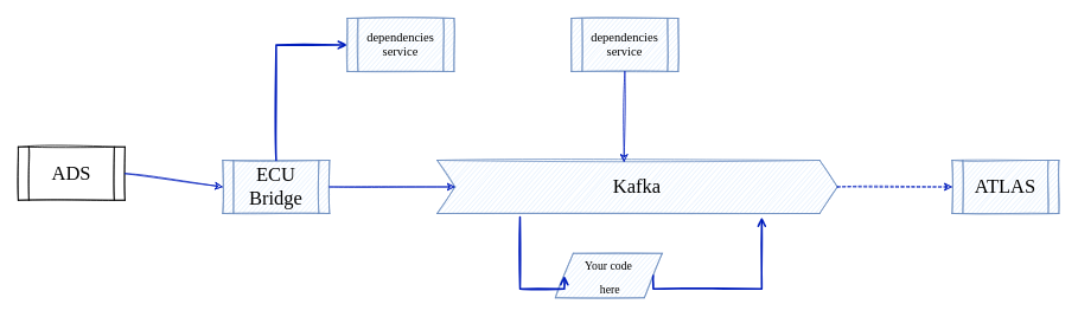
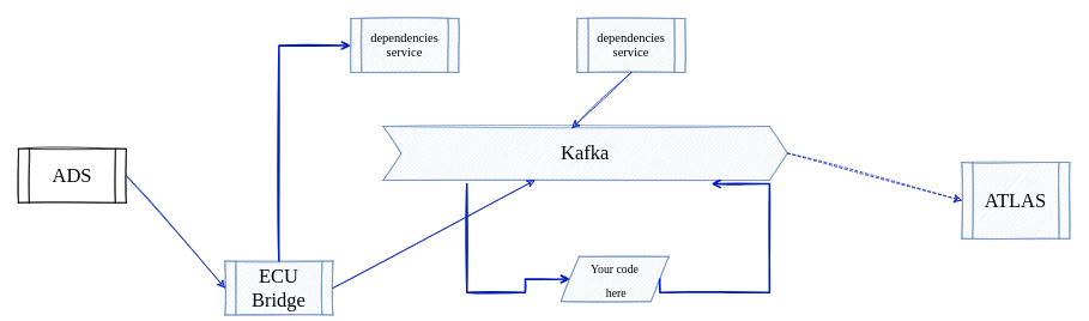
- <mxCell id="3" value="&lt;font face=&quot;pangolin, cursive&quot;&gt;ECU Bridge&lt;/font&gt;" style="shape=process;whiteSpace=wrap;html=1;backgroundOutline=1;sketch=1;fontSize=22;fillColor=#dae8fc;strokeColor=#6c8ebf;" vertex="1" parent="1"><mxGeometry x="250" y="180" width="120" height="60" as="geometry" /></mxCell>
+ <mxCell id="3" value="&lt;font face=&quot;pangolin, cursive&quot;&gt;ECU Bridge&lt;/font&gt;" style="shape=process;whiteSpace=wrap;html=1;backgroundOutline=1;sketch=1;fontSize=22;fillColor=#dae8fc;strokeColor=#6c8ebf;" vertex="1" parent="1"><mxGeometry x="250" y="290" width="120" height="60" as="geometry" /></mxCell>
- <mxCell id="4" value="&lt;font face=&quot;pangolin, cursive&quot;&gt;Kafka&lt;/font&gt;" style="shape=step;perimeter=stepPerimeter;whiteSpace=wrap;html=1;fixedSize=1;sketch=1;fontSize=22;fillColor=#dae8fc;strokeColor=#6c8ebf;" vertex="1" parent="1"><mxGeometry x="491" y="180" width="450" height="60" as="geometry" /></mxCell>
+ <mxCell id="4" value="&lt;font face=&quot;pangolin, cursive&quot;&gt;Kafka&lt;/font&gt;" style="shape=step;perimeter=stepPerimeter;whiteSpace=wrap;html=1;fixedSize=1;sketch=1;fontSize=22;fillColor=#dae8fc;strokeColor=#6c8ebf;" vertex="1" parent="1"><mxGeometry x="426" y="140" width="450" height="60" as="geometry" /></mxCell>
- <mxCell id="6" value="&lt;font style=&quot;font-size: 22px&quot; face=&quot;pangolin, cursive&quot;&gt;ATLAS&lt;/font&gt;" style="shape=process;whiteSpace=wrap;html=1;backgroundOutline=1;sketch=1;fontSize=13;fillColor=#dae8fc;strokeColor=#6c8ebf;" vertex="1" parent="1"><mxGeometry x="1070" y="180" width="120" height="60" as="geometry" /></mxCell>
+ <mxCell id="6" value="&lt;font style=&quot;font-size: 22px&quot; face=&quot;pangolin, cursive&quot;&gt;ATLAS&lt;/font&gt;" style="shape=process;whiteSpace=wrap;html=1;backgroundOutline=1;sketch=1;fontSize=13;fillColor=#dae8fc;strokeColor=#6c8ebf;" vertex="1" parent="1"><mxGeometry x="1070" y="180" width="120" height="85" as="geometry" /></mxCell>
